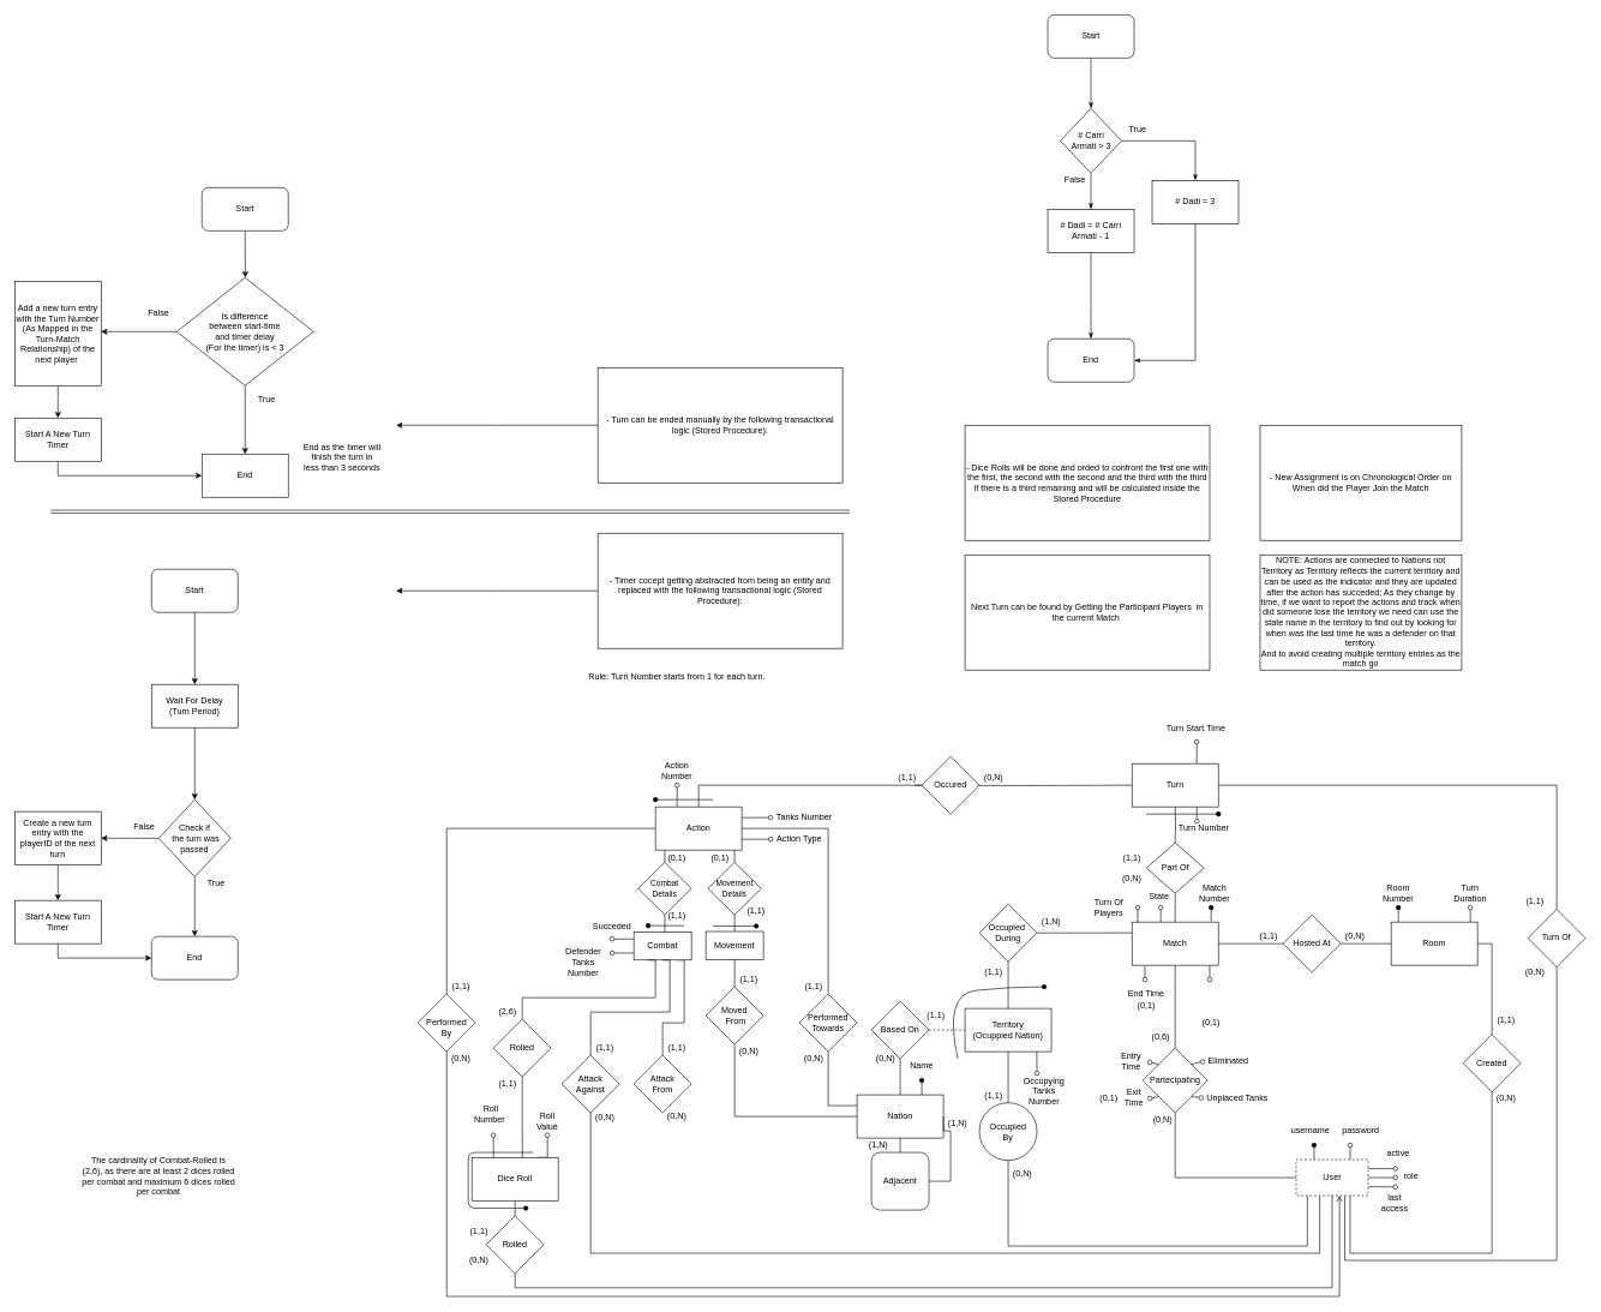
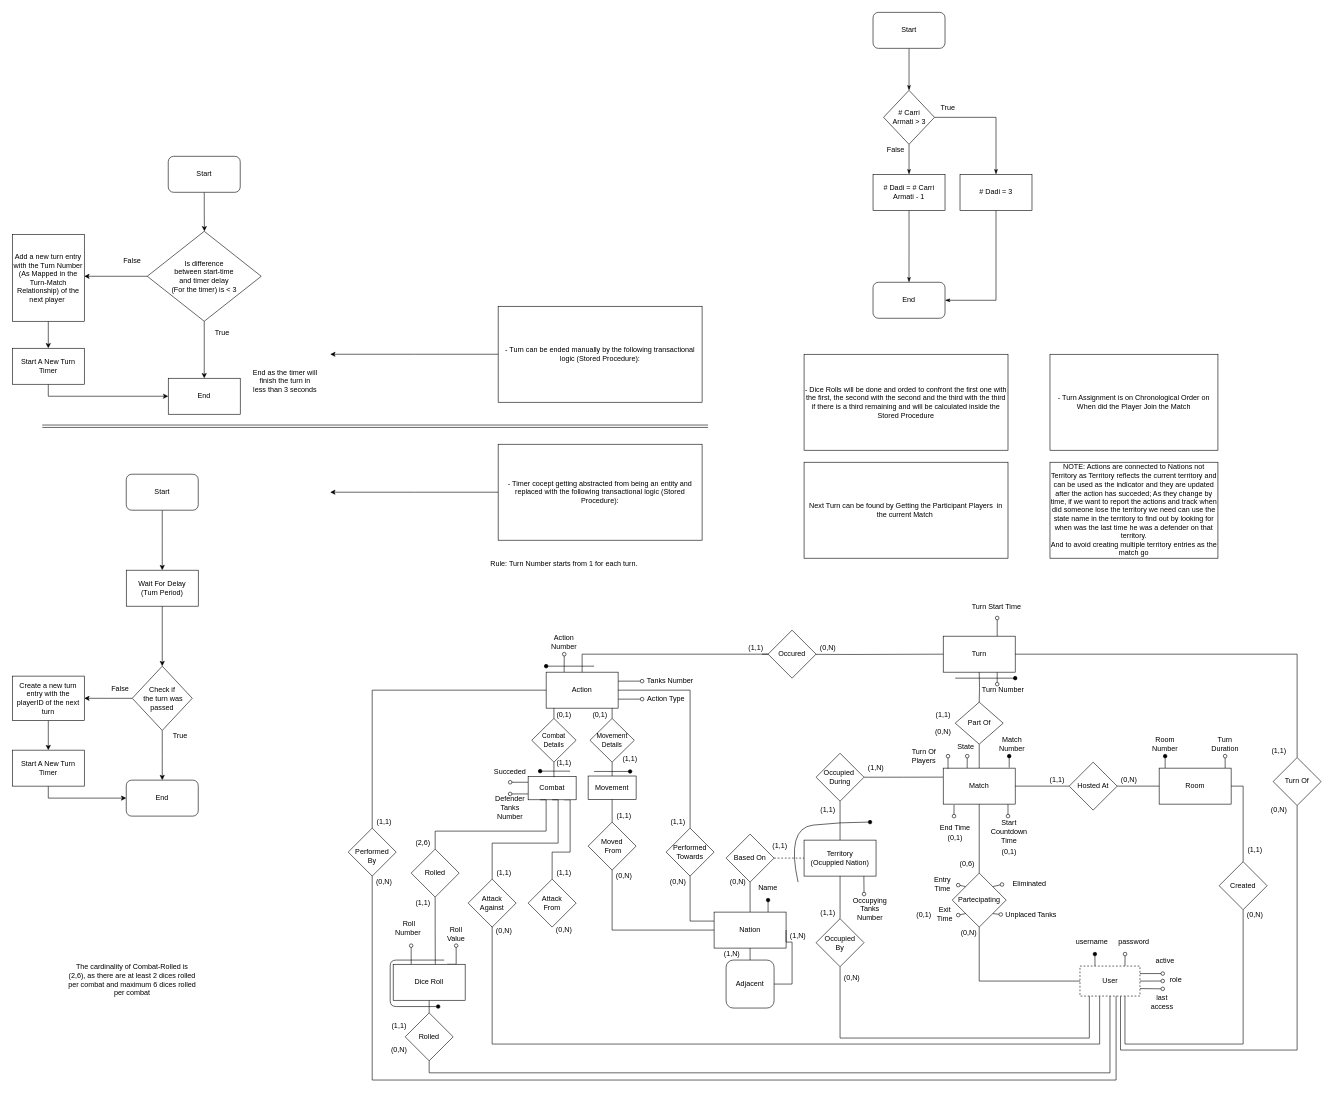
- <mxCell id="143" value="# Dadi = 3" style="rounded=0;whiteSpace=wrap;html=1;strokeColor=#000000;" parent="1" vertex="1"><mxGeometry x="1600" y="250" width="120" height="60" as="geometry" /></mxCell>
+ <mxCell id="143" value="# Dadi = 3" style="rounded=0;whiteSpace=wrap;html=1;strokeColor=#000000;" parent="1" vertex="1"><mxGeometry x="1600" y="290" width="120" height="60" as="geometry" /></mxCell>
- <mxCell id="68" value="- New Assignment is on Chronological Order on When did the Player Join the Match" style="text;html=1;strokeColor=#000000;fillColor=none;align=center;verticalAlign=middle;whiteSpace=wrap;rounded=0;" parent="1" vertex="1"><mxGeometry x="1750" y="590" width="280" height="160" as="geometry" /></mxCell>
+ <mxCell id="68" value="- Turn Assignment is on Chronological Order on When did the Player Join the Match" style="text;html=1;strokeColor=#000000;fillColor=none;align=center;verticalAlign=middle;whiteSpace=wrap;rounded=0;" parent="1" vertex="1"><mxGeometry x="1750" y="590" width="280" height="160" as="geometry" /></mxCell>
- <mxCell id="182" value="Defender&lt;br&gt;Tanks&lt;br&gt;Number" style="text;html=1;strokeColor=none;fillColor=none;align=center;verticalAlign=middle;whiteSpace=wrap;rounded=0;" parent="1" vertex="1"><mxGeometry x="790" y="1325.64" width="40" height="20" as="geometry" /></mxCell>
+ <mxCell id="182" value="Defender&lt;br&gt;Tanks&lt;br&gt;Number" style="text;html=1;strokeColor=none;fillColor=none;align=center;verticalAlign=middle;whiteSpace=wrap;rounded=0;" parent="1" vertex="1"><mxGeometry x="830" y="1335.64" width="40" height="20" as="geometry" /></mxCell>
+ <mxCell id="193" value="Start Countdown Time" style="text;html=1;strokeColor=none;fillColor=none;align=center;verticalAlign=middle;whiteSpace=wrap;rounded=0;" parent="1" vertex="1"><mxGeometry x="1647" y="1376" width="70" height="20" as="geometry" /></mxCell>
- <mxCell id="190" value="Eliminated" style="text;html=1;strokeColor=none;fillColor=none;align=center;verticalAlign=middle;whiteSpace=wrap;rounded=0;" parent="1" vertex="1"><mxGeometry x="1686" y="1463" width="40" height="20" as="geometry" /></mxCell>
+ <mxCell id="190" value="Eliminated" style="text;html=1;strokeColor=none;fillColor=none;align=center;verticalAlign=middle;whiteSpace=wrap;rounded=0;" parent="1" vertex="1"><mxGeometry x="1696" y="1463" width="40" height="20" as="geometry" /></mxCell>
- <mxCell id="88" value="Occupied&lt;br&gt;By" style="ellipse;whiteSpace=wrap;html=1;strokeColor=#000000;" parent="1" vertex="1"><mxGeometry x="1360" y="1531" width="80" height="80" as="geometry" /></mxCell>
+ <mxCell id="88" value="Occupied&lt;br&gt;By" style="rhombus;whiteSpace=wrap;html=1;strokeColor=#000000;" parent="1" vertex="1"><mxGeometry x="1360" y="1531" width="80" height="80" as="geometry" /></mxCell>
- <mxCell id="201" style="edgeStyle=orthogonalEdgeStyle;rounded=0;orthogonalLoop=1;jettySize=auto;html=1;exitX=0.5;exitY=1;exitDx=0;exitDy=0;endArrow=open;endFill=0;fillColor=#0A0A0A;entryX=0.602;entryY=1.003;entryDx=0;entryDy=0;entryPerimeter=0;" parent="1" source="75" target="173" edge="1"><mxGeometry relative="1" as="geometry"><Array as="points"><mxPoint x="620" y="1800" /><mxPoint x="1860" y="1800" /></Array><mxPoint x="620" y="1460" as="sourcePoint" /><mxPoint x="1860.2" y="1661.8" as="targetPoint" /></mxGeometry></mxCell>
+ <mxCell id="201" style="edgeStyle=orthogonalEdgeStyle;rounded=0;orthogonalLoop=1;jettySize=auto;html=1;exitX=0.5;exitY=1;exitDx=0;exitDy=0;endArrow=none;endFill=0;fillColor=#0A0A0A;entryX=0.602;entryY=1.003;entryDx=0;entryDy=0;entryPerimeter=0;" parent="1" source="75" target="173" edge="1"><mxGeometry relative="1" as="geometry"><Array as="points"><mxPoint x="620" y="1800" /><mxPoint x="1860" y="1800" /></Array><mxPoint x="620" y="1460" as="sourcePoint" /><mxPoint x="1860.2" y="1661.8" as="targetPoint" /></mxGeometry></mxCell>
